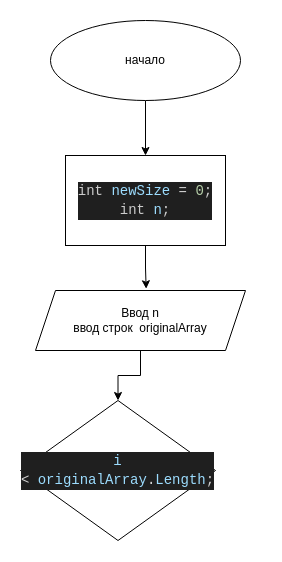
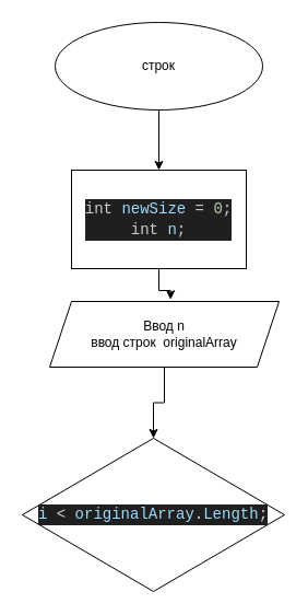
- <mxCell id="3" value="начало" style="ellipse;whiteSpace=wrap;html=1;" parent="1" vertex="1"><mxGeometry x="50" y="20" width="190" height="80" as="geometry" /></mxCell>
+ <mxCell id="3" value="строк" style="ellipse;whiteSpace=wrap;html=1;" parent="1" vertex="1"><mxGeometry x="50" y="20" width="190" height="80" as="geometry" /></mxCell>
- <mxCell id="7" value="Ввод n&lt;br&gt;ввод строк&amp;nbsp; originalArray" style="shape=parallelogram;perimeter=parallelogramPerimeter;whiteSpace=wrap;html=1;fixedSize=1;" vertex="1" parent="1"><mxGeometry x="35" y="290" width="210" height="60" as="geometry" /></mxCell>
+ <mxCell id="7" value="Ввод n&lt;br&gt;ввод строк&amp;nbsp; originalArray" style="shape=parallelogram;perimeter=parallelogramPerimeter;whiteSpace=wrap;html=1;fixedSize=1;" vertex="1" parent="1"><mxGeometry x="45" y="275" width="210" height="60" as="geometry" /></mxCell>
- <mxCell id="8" value="&lt;div style=&quot;background-color: rgb(31, 31, 31); font-family: Consolas, &amp;quot;Courier New&amp;quot;, monospace; font-size: 14px; line-height: 19px;&quot;&gt;&lt;span style=&quot;color: rgb(156, 220, 254);&quot;&gt;i&lt;/span&gt; &lt;span style=&quot;color: rgb(212, 212, 212);&quot;&gt;&amp;lt;&lt;/span&gt;&lt;font color=&quot;#cccccc&quot;&gt;&amp;nbsp;&lt;/font&gt;&lt;span style=&quot;color: rgb(156, 220, 254);&quot;&gt;originalArray&lt;/span&gt;&lt;span style=&quot;color: rgb(212, 212, 212);&quot;&gt;.&lt;/span&gt;&lt;span style=&quot;color: rgb(156, 220, 254);&quot;&gt;Length&lt;/span&gt;&lt;font color=&quot;#cccccc&quot;&gt;;&lt;/font&gt;&lt;/div&gt;" style="rhombus;whiteSpace=wrap;html=1;" vertex="1" parent="1"><mxGeometry x="20" y="400" width="195" height="140" as="geometry" /></mxCell>
+ <mxCell id="8" value="&lt;div style=&quot;background-color: rgb(31, 31, 31); font-family: Consolas, &amp;quot;Courier New&amp;quot;, monospace; font-size: 14px; line-height: 19px;&quot;&gt;&lt;span style=&quot;color: rgb(156, 220, 254);&quot;&gt;i&lt;/span&gt; &lt;span style=&quot;color: rgb(212, 212, 212);&quot;&gt;&amp;lt;&lt;/span&gt;&lt;font color=&quot;#cccccc&quot;&gt;&amp;nbsp;&lt;/font&gt;&lt;span style=&quot;color: rgb(156, 220, 254);&quot;&gt;originalArray&lt;/span&gt;&lt;span style=&quot;color: rgb(212, 212, 212);&quot;&gt;.&lt;/span&gt;&lt;span style=&quot;color: rgb(156, 220, 254);&quot;&gt;Length&lt;/span&gt;&lt;font color=&quot;#cccccc&quot;&gt;;&lt;/font&gt;&lt;/div&gt;" style="rhombus;whiteSpace=wrap;html=1;" vertex="1" parent="1"><mxGeometry x="20" y="400" width="240" height="140" as="geometry" /></mxCell>
